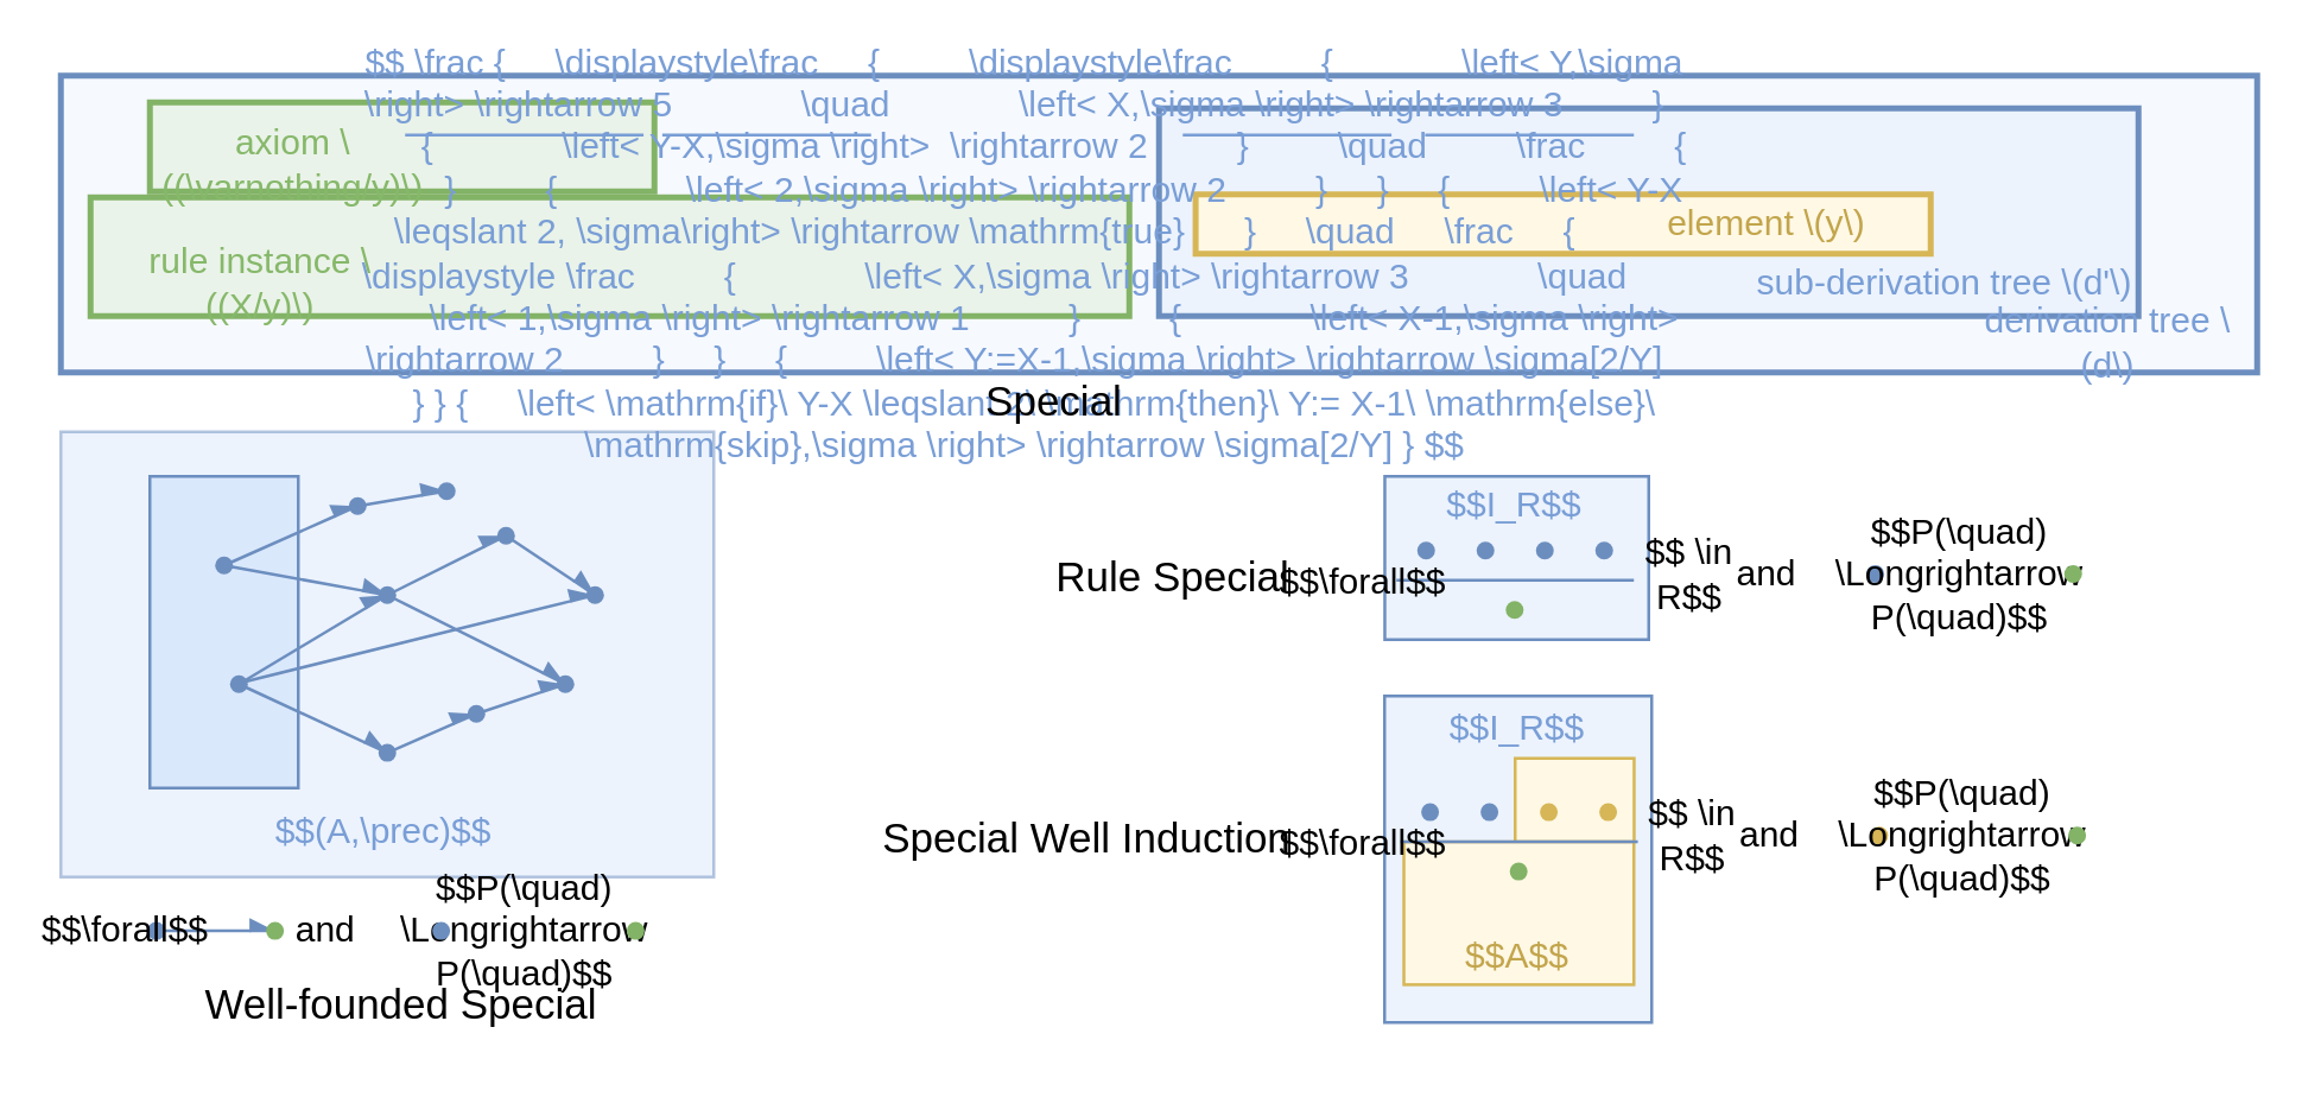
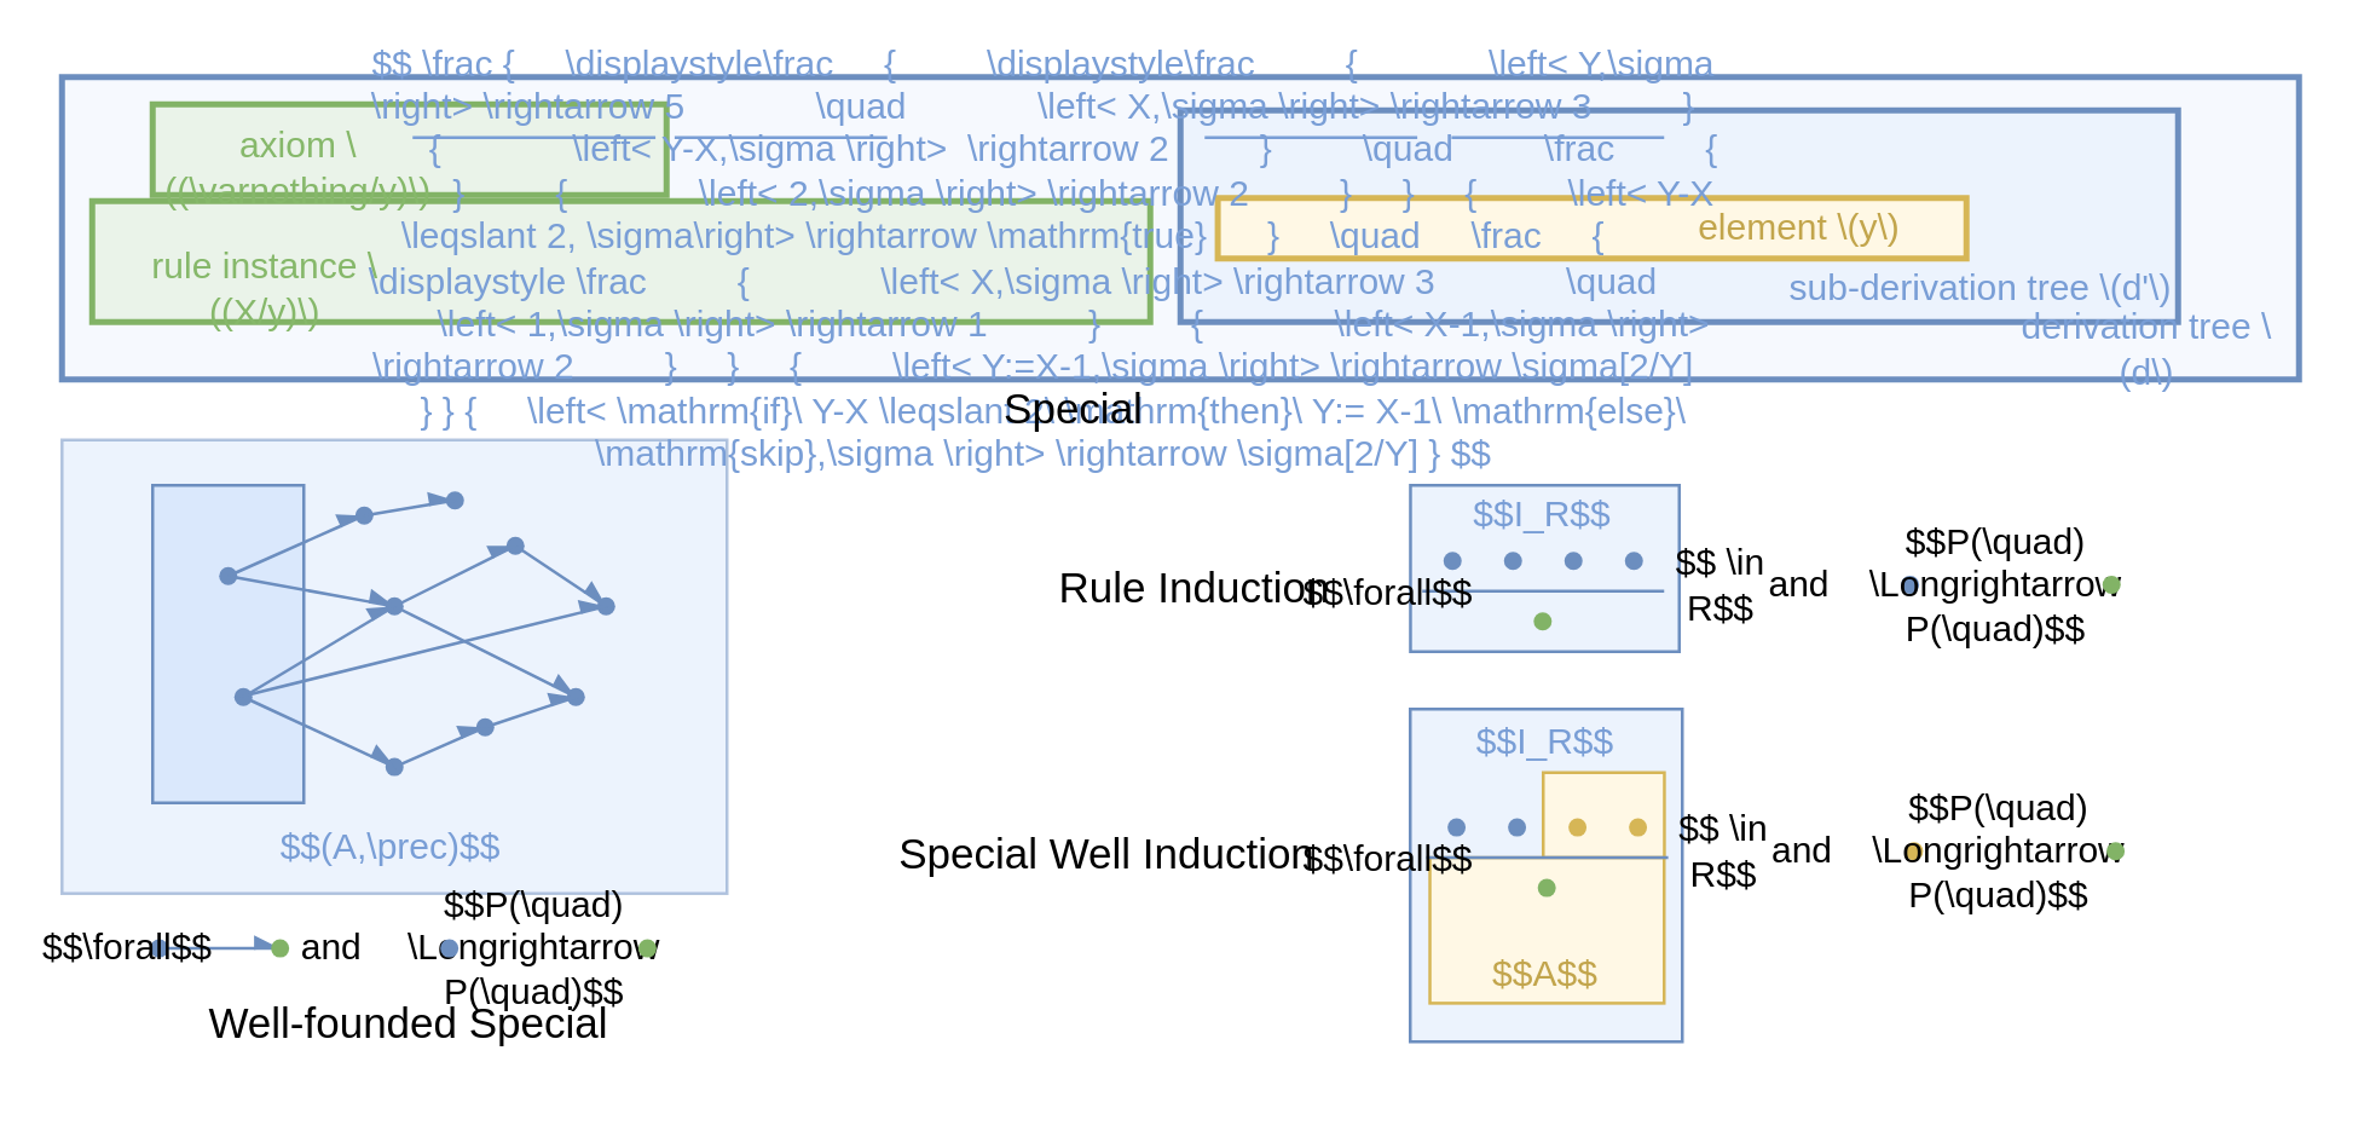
- <mxCell id="48" value="Rule Special" style="text;html=1;align=center;verticalAlign=middle;whiteSpace=wrap;rounded=0;fontFamily=Helvetica;fontSize=14;fontColor=default;fontStyle=0" vertex="1" parent="1"><mxGeometry x="310" y="178.87" width="170.34" height="30" as="geometry" /></mxCell>
+ <mxCell id="48" value="Rule Induction" style="text;html=1;align=center;verticalAlign=middle;whiteSpace=wrap;rounded=0;fontFamily=Helvetica;fontSize=14;fontColor=default;fontStyle=0" vertex="1" parent="1"><mxGeometry x="310" y="178.87" width="170.34" height="30" as="geometry" /></mxCell>
